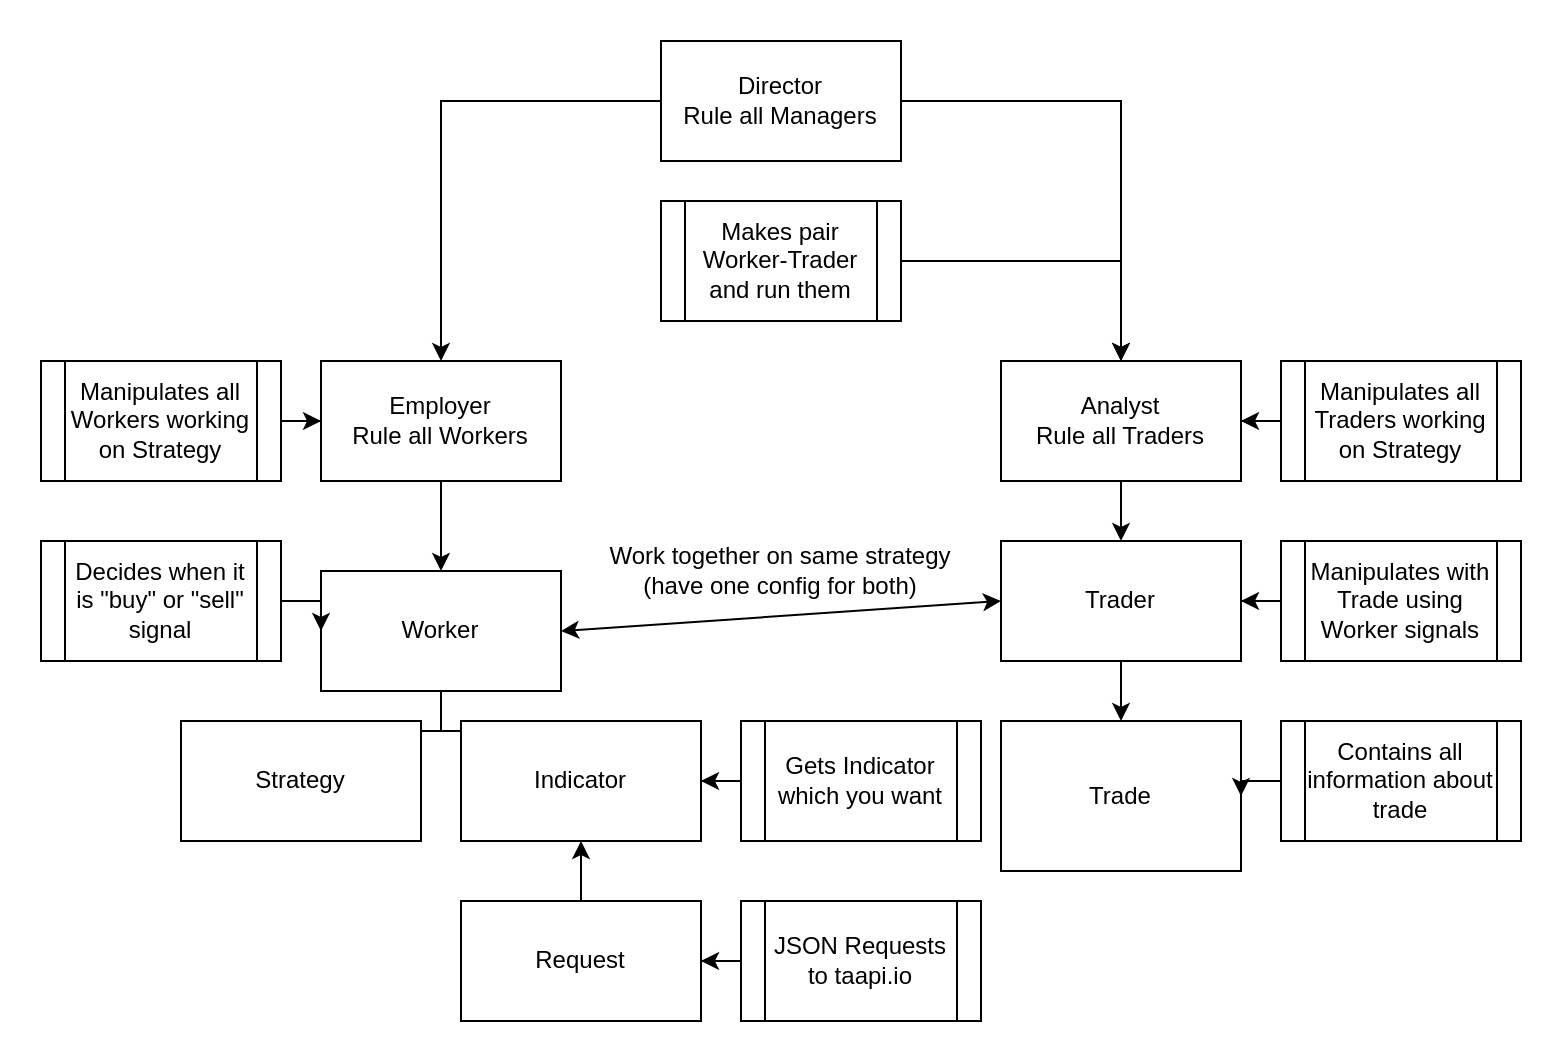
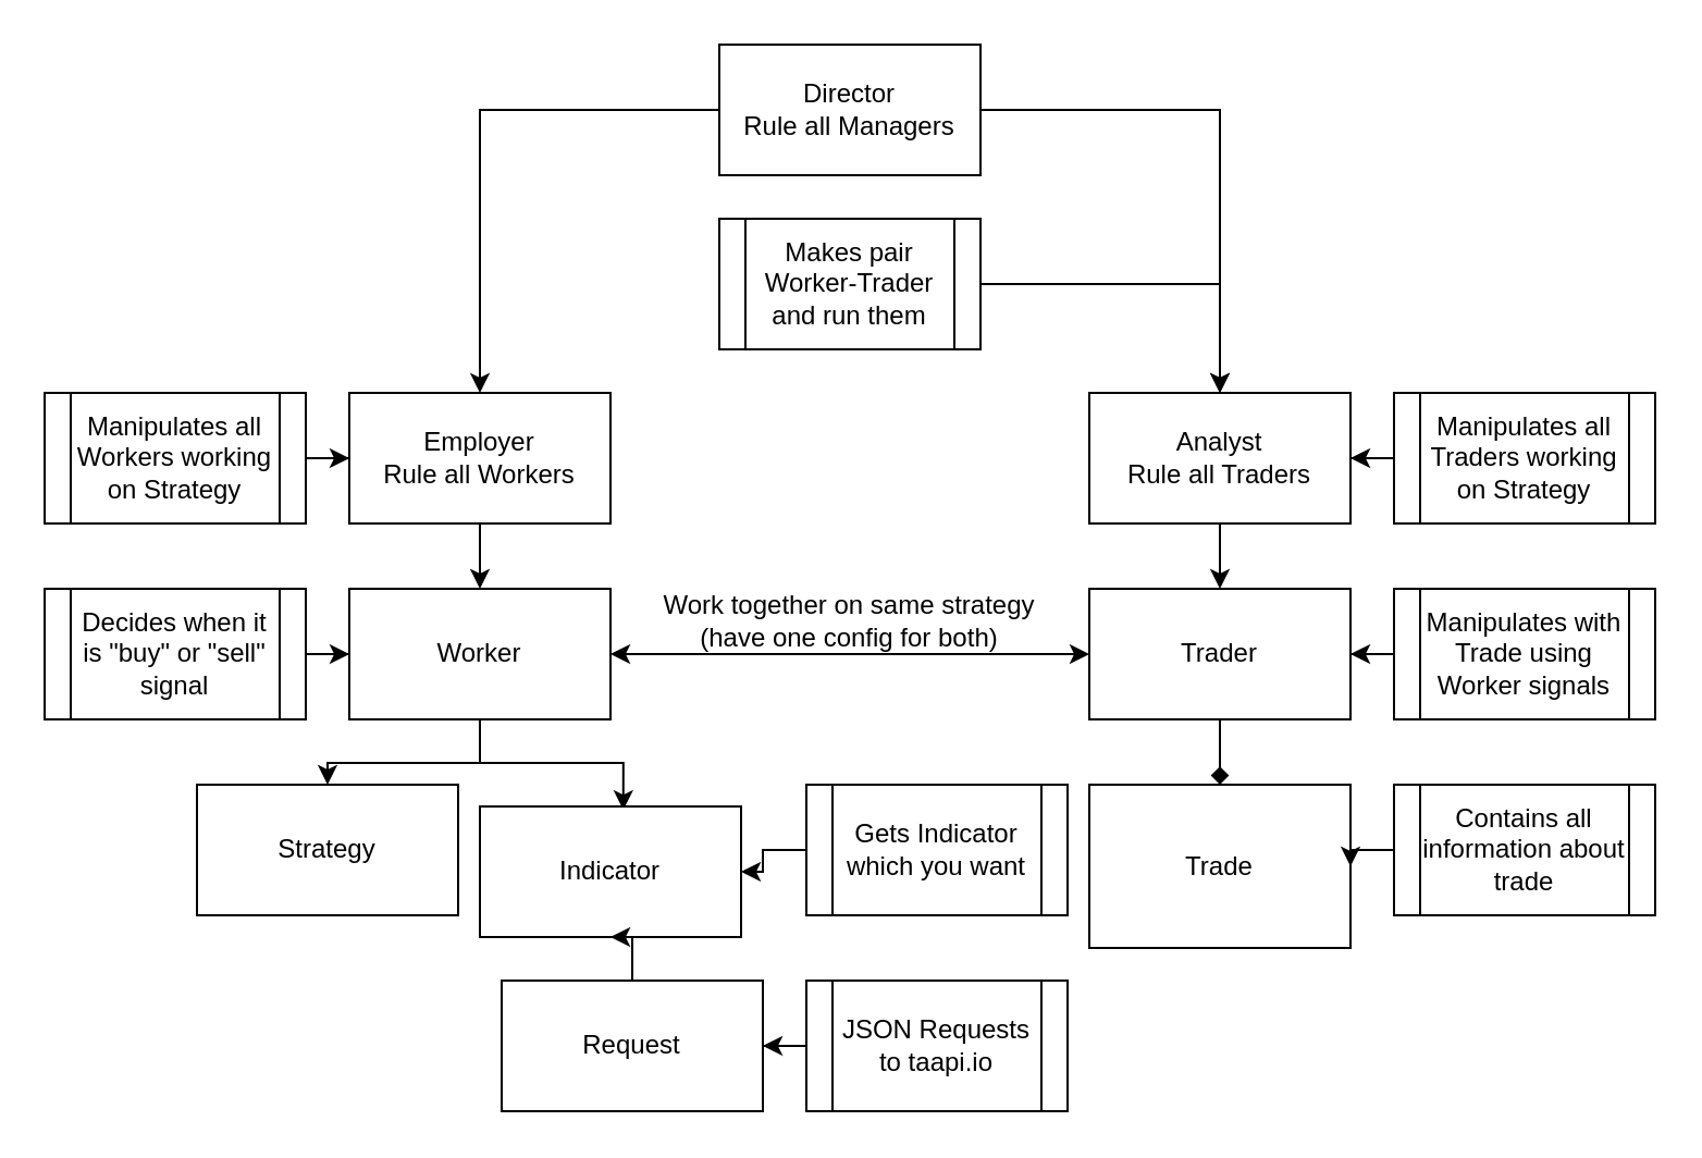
- <mxCell id="17" value="&lt;div&gt;Worker&lt;/div&gt;" style="rounded=0;whiteSpace=wrap;html=1;" vertex="1" parent="1"><mxGeometry x="160" y="285" width="120" height="60" as="geometry" /></mxCell>
+ <mxCell id="17" value="&lt;div&gt;Worker&lt;/div&gt;" style="rounded=0;whiteSpace=wrap;html=1;" vertex="1" parent="1"><mxGeometry x="160" y="270" width="120" height="60" as="geometry" /></mxCell>
- <mxCell id="18" style="edgeStyle=orthogonalEdgeStyle;rounded=0;orthogonalLoop=1;jettySize=auto;html=1;entryX=0.5;entryY=0;entryDx=0;entryDy=0;" edge="1" parent="1" source="19" target="34"><mxGeometry relative="1" as="geometry" /></mxCell>
+ <mxCell id="18" style="edgeStyle=orthogonalEdgeStyle;rounded=0;orthogonalLoop=1;jettySize=auto;html=1;entryX=0.5;entryY=0;entryDx=0;entryDy=0;endArrow=diamond;" edge="1" parent="1" source="19" target="34"><mxGeometry relative="1" as="geometry" /></mxCell>
- <mxCell id="26" value="Indicator" style="rounded=0;whiteSpace=wrap;html=1;" vertex="1" parent="1"><mxGeometry x="230" y="360" width="120" height="60" as="geometry" /></mxCell>
+ <mxCell id="26" value="Indicator" style="rounded=0;whiteSpace=wrap;html=1;" vertex="1" parent="1"><mxGeometry x="220" y="370" width="120" height="60" as="geometry" /></mxCell>
